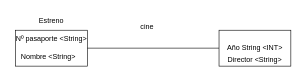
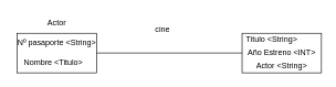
- <mxCell id="3" value="Estreno" style="text;html=1;strokeColor=none;fillColor=none;align=center;verticalAlign=middle;whiteSpace=wrap;rounded=0;" vertex="1" parent="1"><mxGeometry x="55" y="20" width="60" height="30" as="geometry" /></mxCell>
+ <mxCell id="3" value="Actor" style="text;html=1;strokeColor=none;fillColor=none;align=center;verticalAlign=middle;whiteSpace=wrap;rounded=0;" vertex="1" parent="1"><mxGeometry x="55" y="20" width="60" height="30" as="geometry" /></mxCell>
+ <mxCell id="8" value="Titulo &amp;lt;String&amp;gt;" style="text;html=1;strokeColor=none;fillColor=none;align=center;verticalAlign=middle;whiteSpace=wrap;rounded=0;" vertex="1" parent="1"><mxGeometry x="365" y="50" width="90" height="20" as="geometry" /></mxCell>
- <mxCell id="9" value="Año String &amp;lt;INT&amp;gt;" style="text;html=1;strokeColor=none;fillColor=none;align=center;verticalAlign=middle;whiteSpace=wrap;rounded=0;" vertex="1" parent="1"><mxGeometry x="365" y="70" width="120" height="20" as="geometry" /></mxCell>
+ <mxCell id="9" value="Año Estreno &amp;lt;INT&amp;gt;" style="text;html=1;strokeColor=none;fillColor=none;align=center;verticalAlign=middle;whiteSpace=wrap;rounded=0;" vertex="1" parent="1"><mxGeometry x="365" y="70" width="120" height="20" as="geometry" /></mxCell>
- <mxCell id="7" value="Nombre &amp;lt;String&amp;gt;" style="text;html=1;strokeColor=none;fillColor=none;align=center;verticalAlign=middle;whiteSpace=wrap;rounded=0;" vertex="1" parent="1"><mxGeometry x="25" y="80" width="110" height="30" as="geometry" /></mxCell>
+ <mxCell id="7" value="Nombre &amp;lt;Titulo&amp;gt;" style="text;html=1;strokeColor=none;fillColor=none;align=center;verticalAlign=middle;whiteSpace=wrap;rounded=0;" vertex="1" parent="1"><mxGeometry x="25" y="80" width="110" height="30" as="geometry" /></mxCell>
- <mxCell id="10" value="Director &amp;lt;String&amp;gt;" style="text;html=1;strokeColor=none;fillColor=none;align=center;verticalAlign=middle;whiteSpace=wrap;rounded=0;" vertex="1" parent="1"><mxGeometry x="365" y="90" width="120" height="20" as="geometry" /></mxCell>
+ <mxCell id="10" value="Actor &amp;lt;String&amp;gt;" style="text;html=1;strokeColor=none;fillColor=none;align=center;verticalAlign=middle;whiteSpace=wrap;rounded=0;" vertex="1" parent="1"><mxGeometry x="365" y="90" width="120" height="20" as="geometry" /></mxCell>
